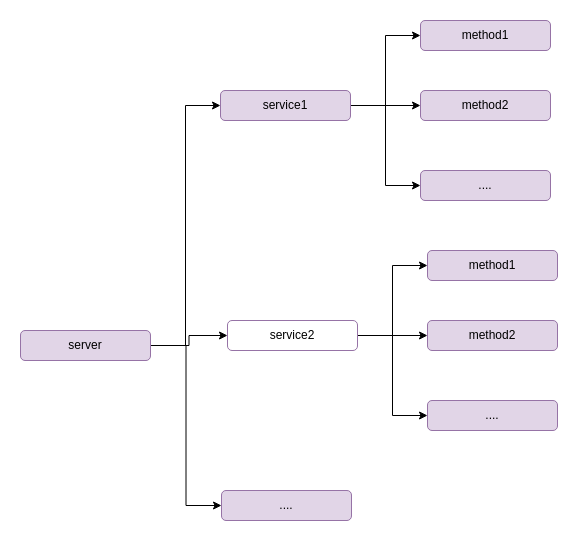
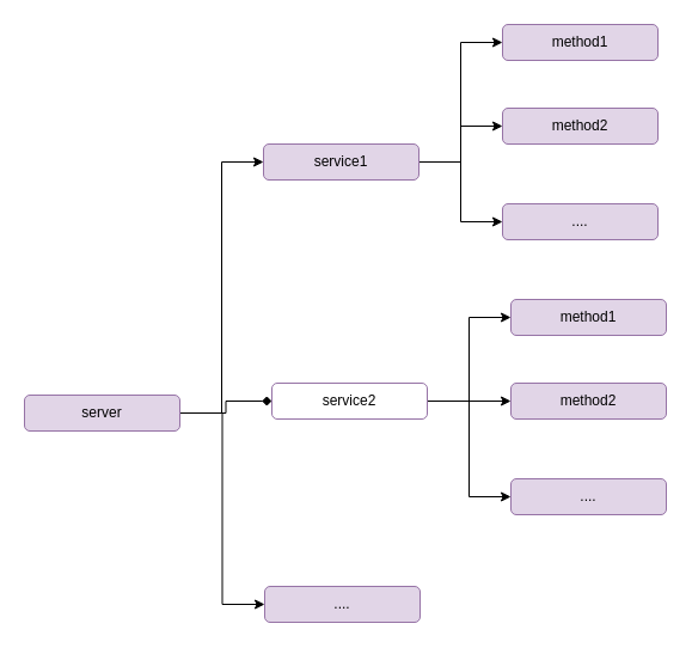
- <mxCell id="9" value="service1" style="rounded=1;whiteSpace=wrap;html=1;fillColor=#e1d5e7;strokeColor=#9673a6;" vertex="1" parent="1"><mxGeometry x="220" y="90" width="130" height="30" as="geometry" /></mxCell>
+ <mxCell id="9" value="service1" style="rounded=1;whiteSpace=wrap;html=1;fillColor=#e1d5e7;strokeColor=#9673a6;" vertex="1" parent="1"><mxGeometry x="220" y="120" width="130" height="30" as="geometry" /></mxCell>
- <mxCell id="2" value="" style="edgeStyle=orthogonalEdgeStyle;rounded=0;orthogonalLoop=1;jettySize=auto;html=1;" edge="1" parent="1" source="5" target="16"><mxGeometry relative="1" as="geometry" /></mxCell>
+ <mxCell id="2" value="" style="edgeStyle=orthogonalEdgeStyle;rounded=0;orthogonalLoop=1;jettySize=auto;html=1;endArrow=diamond;" edge="1" parent="1" source="5" target="16"><mxGeometry relative="1" as="geometry" /></mxCell>
